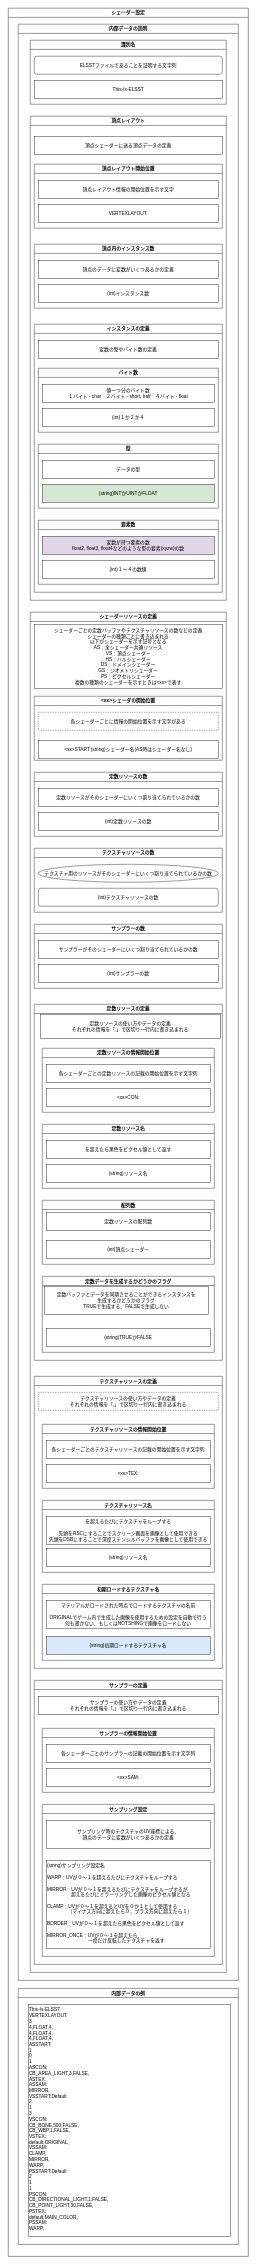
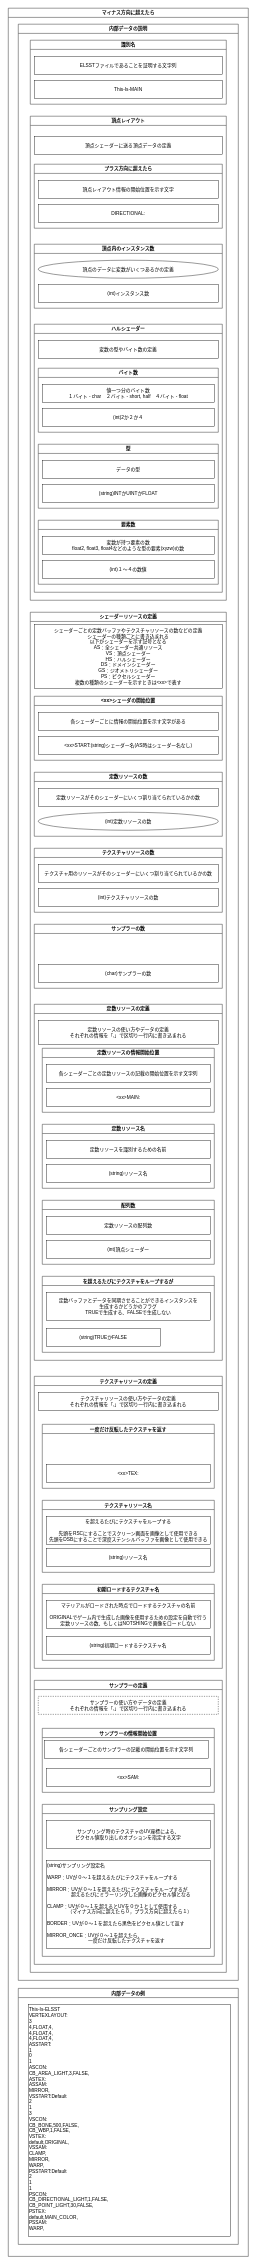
- <mxCell id="2" value="シェーダー設定" style="swimlane;whiteSpace=wrap;html=1;swimlaneFillColor=default;" parent="1" vertex="1"><mxGeometry x="20" y="20" width="600" height="5620" as="geometry" /></mxCell>
+ <mxCell id="2" value="マイナス方向に超えたら" style="swimlane;whiteSpace=wrap;html=1;swimlaneFillColor=default;" parent="1" vertex="1"><mxGeometry x="20" y="20" width="600" height="5620" as="geometry" /></mxCell>
- <mxCell id="5" value="ELSSTファイルであることを証明する文字列" style="whiteSpace=wrap;html=1;rounded=1;" parent="4" vertex="1"><mxGeometry x="10" y="40" width="470" height="45" as="geometry" /></mxCell>
+ <mxCell id="5" value="ELSSTファイルであることを証明する文字列" style="rounded=0;whiteSpace=wrap;html=1;" parent="4" vertex="1"><mxGeometry x="10" y="40" width="470" height="45" as="geometry" /></mxCell>
- <mxCell id="6" value="This-Is-ELSST" style="rounded=0;whiteSpace=wrap;html=1;" parent="4" vertex="1"><mxGeometry x="10" y="100" width="470" height="45" as="geometry" /></mxCell>
+ <mxCell id="6" value="This-Is-MAIN" style="rounded=0;whiteSpace=wrap;html=1;" parent="4" vertex="1"><mxGeometry x="10" y="100" width="470" height="45" as="geometry" /></mxCell>
- <mxCell id="8" value="頂点レイアウト開始位置" style="swimlane;whiteSpace=wrap;html=1;swimlaneFillColor=default;" vertex="1" parent="7"><mxGeometry x="10" y="120" width="470" height="160" as="geometry" /></mxCell>
+ <mxCell id="8" value="プラス方向に超えたら" style="swimlane;whiteSpace=wrap;html=1;swimlaneFillColor=default;" vertex="1" parent="7"><mxGeometry x="10" y="120" width="470" height="160" as="geometry" /></mxCell>
- <mxCell id="10" value="VERTEXLAYOUT:" style="rounded=0;whiteSpace=wrap;html=1;" vertex="1" parent="8"><mxGeometry x="10" y="100" width="450" height="45" as="geometry" /></mxCell>
+ <mxCell id="10" value="DIRECTIONAL:" style="rounded=0;whiteSpace=wrap;html=1;" vertex="1" parent="8"><mxGeometry x="10" y="100" width="450" height="45" as="geometry" /></mxCell>
- <mxCell id="12" value="頂点のデータに変数がいくつあるかの定義" style="rounded=0;whiteSpace=wrap;html=1;" vertex="1" parent="11"><mxGeometry x="10" y="40" width="450" height="45" as="geometry" /></mxCell>
+ <mxCell id="12" value="頂点のデータに変数がいくつあるかの定義" style="ellipse;whiteSpace=wrap;html=1;" vertex="1" parent="11"><mxGeometry x="10" y="40" width="450" height="45" as="geometry" /></mxCell>
- <mxCell id="14" value="インスタンスの定義" style="swimlane;whiteSpace=wrap;html=1;swimlaneFillColor=default;" vertex="1" parent="7"><mxGeometry x="10" y="520" width="470" height="670" as="geometry" /></mxCell>
+ <mxCell id="14" value="ハルシェーダー" style="swimlane;whiteSpace=wrap;html=1;swimlaneFillColor=default;" vertex="1" parent="7"><mxGeometry x="10" y="520" width="470" height="670" as="geometry" /></mxCell>
- <mxCell id="18" value="(int)１か２か４" style="rounded=0;whiteSpace=wrap;html=1;" vertex="1" parent="16"><mxGeometry x="10" y="100" width="430" height="45" as="geometry" /></mxCell>
+ <mxCell id="18" value="(int)2か２か４" style="rounded=0;whiteSpace=wrap;html=1;" vertex="1" parent="16"><mxGeometry x="10" y="100" width="430" height="45" as="geometry" /></mxCell>
- <mxCell id="21" value="(string)INTかUINTかFLOAT" style="rounded=0;whiteSpace=wrap;html=1;fillColor=#d5e8d4;" vertex="1" parent="19"><mxGeometry x="10" y="100" width="430" height="45" as="geometry" /></mxCell>
+ <mxCell id="21" value="(string)INTかUINTかFLOAT" style="rounded=0;whiteSpace=wrap;html=1;" vertex="1" parent="19"><mxGeometry x="10" y="100" width="430" height="45" as="geometry" /></mxCell>
- <mxCell id="23" value="変数が持つ要素の数&lt;br&gt;float2, float3, float4などのような型の要素(xyzw)の数" style="rounded=0;whiteSpace=wrap;html=1;fillColor=#e1d5e7;" vertex="1" parent="22"><mxGeometry x="10" y="40" width="430" height="45" as="geometry" /></mxCell>
+ <mxCell id="23" value="変数が持つ要素の数&lt;br&gt;float2, float3, float4などのような型の要素(xyzw)の数" style="rounded=0;whiteSpace=wrap;html=1;" vertex="1" parent="22"><mxGeometry x="10" y="40" width="430" height="45" as="geometry" /></mxCell>
- <mxCell id="29" value="各シェーダーごとに情報の開始位置を示す文字がある" style="rounded=0;whiteSpace=wrap;html=1;dashed=1;" vertex="1" parent="28"><mxGeometry x="10" y="40" width="450" height="45" as="geometry" /></mxCell>
+ <mxCell id="29" value="各シェーダーごとに情報の開始位置を示す文字がある" style="rounded=0;whiteSpace=wrap;html=1;" vertex="1" parent="28"><mxGeometry x="10" y="40" width="450" height="45" as="geometry" /></mxCell>
- <mxCell id="30" value="&amp;lt;xx&amp;gt;START:(string)シェーダー名(AS時はシェーダー名なし)" style="rounded=0;whiteSpace=wrap;html=1;" vertex="1" parent="28"><mxGeometry x="10" y="110" width="450" height="45" as="geometry" /></mxCell>
+ <mxCell id="30" value="&amp;lt;xx&amp;gt;START:(string)シェーダー名(AS時はシェーダー名なし)" style="rounded=0;whiteSpace=wrap;html=1;" vertex="1" parent="28"><mxGeometry x="10" y="100" width="450" height="45" as="geometry" /></mxCell>
- <mxCell id="33" value="(int)定数リソースの数" style="rounded=0;whiteSpace=wrap;html=1;" vertex="1" parent="31"><mxGeometry x="10" y="100" width="450" height="45" as="geometry" /></mxCell>
+ <mxCell id="33" value="(int)定数リソースの数" style="ellipse;whiteSpace=wrap;html=1;" vertex="1" parent="31"><mxGeometry x="10" y="100" width="450" height="45" as="geometry" /></mxCell>
- <mxCell id="35" value="テクスチャ用のリソースがそのシェーダーにいくつ割り当てられているかの数" style="ellipse;whiteSpace=wrap;html=1;" vertex="1" parent="34"><mxGeometry x="10" y="40" width="450" height="45" as="geometry" /></mxCell>
+ <mxCell id="35" value="テクスチャ用のリソースがそのシェーダーにいくつ割り当てられているかの数" style="rounded=0;whiteSpace=wrap;html=1;" vertex="1" parent="34"><mxGeometry x="10" y="40" width="450" height="45" as="geometry" /></mxCell>
- <mxCell id="36" value="(int)テクスチャリソースの数" style="whiteSpace=wrap;html=1;rounded=1;" vertex="1" parent="34"><mxGeometry x="10" y="100" width="450" height="45" as="geometry" /></mxCell>
+ <mxCell id="36" value="(int)テクスチャリソースの数" style="rounded=0;whiteSpace=wrap;html=1;" vertex="1" parent="34"><mxGeometry x="10" y="100" width="450" height="45" as="geometry" /></mxCell>
- <mxCell id="38" value="サンプラーがそのシェーダーにいくつ割り当てられているかの数" style="rounded=0;whiteSpace=wrap;html=1;" vertex="1" parent="37"><mxGeometry x="10" y="40" width="450" height="45" as="geometry" /></mxCell>
- <mxCell id="39" value="(int)サンプラーの数" style="rounded=0;whiteSpace=wrap;html=1;" vertex="1" parent="37"><mxGeometry x="10" y="100" width="450" height="45" as="geometry" /></mxCell>
+ <mxCell id="39" value="(char)サンプラーの数" style="rounded=0;whiteSpace=wrap;html=1;" vertex="1" parent="37"><mxGeometry x="10" y="100" width="450" height="45" as="geometry" /></mxCell>
- <mxCell id="41" value="定数リソースの使い方やデータの定義&lt;br&gt;それぞれの情報を「,」で区切り一行内に書き込まれる" style="rounded=0;whiteSpace=wrap;html=1;" vertex="1" parent="40"><mxGeometry x="15" y="25" width="450" height="60" as="geometry" /></mxCell>
+ <mxCell id="41" value="定数リソースの使い方やデータの定義&lt;br&gt;それぞれの情報を「,」で区切り一行内に書き込まれる" style="rounded=0;whiteSpace=wrap;html=1;" vertex="1" parent="40"><mxGeometry x="10" y="40" width="450" height="60" as="geometry" /></mxCell>
- <mxCell id="53" value="&amp;lt;xx&amp;gt;CON:" style="rounded=0;whiteSpace=wrap;html=1;" vertex="1" parent="51"><mxGeometry x="10" y="100" width="410" height="45" as="geometry" /></mxCell>
+ <mxCell id="53" value="&amp;lt;xx&amp;gt;MAIN:" style="rounded=0;whiteSpace=wrap;html=1;" vertex="1" parent="51"><mxGeometry x="10" y="100" width="410" height="45" as="geometry" /></mxCell>
- <mxCell id="43" value="を超えたら黒色をピクセル値として返す" style="rounded=0;whiteSpace=wrap;html=1;" vertex="1" parent="42"><mxGeometry x="10" y="40" width="410" height="45" as="geometry" /></mxCell>
+ <mxCell id="43" value="定数リソースを識別するための名前" style="rounded=0;whiteSpace=wrap;html=1;" vertex="1" parent="42"><mxGeometry x="10" y="40" width="410" height="45" as="geometry" /></mxCell>
- <mxCell id="46" value="定数リソースの配列数" style="rounded=0;whiteSpace=wrap;html=1;" vertex="1" parent="45"><mxGeometry x="10" y="30" width="410" height="45" as="geometry" /></mxCell>
+ <mxCell id="46" value="定数リソースの配列数" style="rounded=0;whiteSpace=wrap;html=1;" vertex="1" parent="45"><mxGeometry x="10" y="40" width="410" height="45" as="geometry" /></mxCell>
- <mxCell id="48" value="定数データを生成するかどうかのフラグ" style="swimlane;whiteSpace=wrap;html=1;swimlaneFillColor=default;" vertex="1" parent="40"><mxGeometry x="20" y="680" width="430" height="190" as="geometry" /></mxCell>
+ <mxCell id="48" value="を超えるたびにテクスチャをループするが" style="swimlane;whiteSpace=wrap;html=1;swimlaneFillColor=default;" vertex="1" parent="40"><mxGeometry x="20" y="680" width="430" height="190" as="geometry" /></mxCell>
- <mxCell id="49" value="定数バッファとデータを同期させることができるインスタンスを&lt;br&gt;生成するかどうかのフラグ&lt;br&gt;TRUEで生成する、FALSEで生成しない" style="rounded=0;whiteSpace=wrap;html=1;" vertex="1" parent="48"><mxGeometry x="5" y="25" width="410" height="70" as="geometry" /></mxCell>
+ <mxCell id="49" value="定数バッファとデータを同期させることができるインスタンスを&lt;br&gt;生成するかどうかのフラグ&lt;br&gt;TRUEで生成する、FALSEで生成しない" style="rounded=0;whiteSpace=wrap;html=1;" vertex="1" parent="48"><mxGeometry x="10" y="40" width="410" height="70" as="geometry" /></mxCell>
- <mxCell id="50" value="(string)TRUEかFALSE" style="rounded=0;whiteSpace=wrap;html=1;" vertex="1" parent="48"><mxGeometry x="10" y="130" width="410" height="45" as="geometry" /></mxCell>
+ <mxCell id="50" value="(string)TRUEかFALSE" style="rounded=0;whiteSpace=wrap;html=1;" vertex="1" parent="48"><mxGeometry x="10" y="130" width="285" height="45" as="geometry" /></mxCell>
- <mxCell id="55" value="テクスチャリソースの使い方やデータの定義&lt;br&gt;それぞれの情報を「,」で区切り一行内に書き込まれる" style="rounded=0;whiteSpace=wrap;html=1;dashed=1;" vertex="1" parent="54"><mxGeometry x="10" y="40" width="450" height="45" as="geometry" /></mxCell>
+ <mxCell id="55" value="テクスチャリソースの使い方やデータの定義&lt;br&gt;それぞれの情報を「,」で区切り一行内に書き込まれる" style="rounded=0;whiteSpace=wrap;html=1;" vertex="1" parent="54"><mxGeometry x="10" y="40" width="450" height="45" as="geometry" /></mxCell>
- <mxCell id="62" value="テクスチャリソースの情報開始位置" style="swimlane;whiteSpace=wrap;html=1;swimlaneFillColor=default;" vertex="1" parent="54"><mxGeometry x="20" y="120" width="430" height="160" as="geometry" /></mxCell>
+ <mxCell id="62" value="一度だけ反転したテクスチャを返す" style="swimlane;whiteSpace=wrap;html=1;swimlaneFillColor=default;" vertex="1" parent="54"><mxGeometry x="20" y="120" width="430" height="160" as="geometry" /></mxCell>
- <mxCell id="63" value="各シェーダーごとのテクスチャリソースの記載の開始位置を示す文字列" style="rounded=0;whiteSpace=wrap;html=1;" vertex="1" parent="62"><mxGeometry x="10" y="40" width="410" height="45" as="geometry" /></mxCell>
- <mxCell id="60" value="マテリアルがロードされた時点でロードするテクスチャの名前&lt;br&gt;&lt;br&gt;ORIGINALでゲーム内で生成した画像を使用するための設定を自動で行う&lt;br&gt;何も書かない、もしくはNOTSHINGで画像をロードしない" style="rounded=0;whiteSpace=wrap;html=1;" vertex="1" parent="59"><mxGeometry x="10" y="40" width="410" height="70" as="geometry" /></mxCell>
+ <mxCell id="60" value="マテリアルがロードされた時点でロードするテクスチャの名前&lt;br&gt;&lt;br&gt;ORIGINALでゲーム内で生成した画像を使用するための設定を自動で行う&lt;br&gt;定数リソースの数、もしくはNOTSHINGで画像をロードしない" style="rounded=0;whiteSpace=wrap;html=1;" vertex="1" parent="59"><mxGeometry x="10" y="40" width="410" height="70" as="geometry" /></mxCell>
- <mxCell id="61" value="(string)初期ロードするテクスチャ名" style="rounded=0;whiteSpace=wrap;html=1;fillColor=#dae8fc;" vertex="1" parent="59"><mxGeometry x="10" y="130" width="410" height="45" as="geometry" /></mxCell>
+ <mxCell id="61" value="(string)初期ロードするテクスチャ名" style="rounded=0;whiteSpace=wrap;html=1;" vertex="1" parent="59"><mxGeometry x="10" y="130" width="410" height="45" as="geometry" /></mxCell>
- <mxCell id="66" value="サンプラーの使い方やデータの定義&lt;br&gt;それぞれの情報を「,」で区切り一行内に書き込まれる" style="rounded=0;whiteSpace=wrap;html=1;" vertex="1" parent="65"><mxGeometry x="10" y="40" width="450" height="45" as="geometry" /></mxCell>
+ <mxCell id="66" value="サンプラーの使い方やデータの定義&lt;br&gt;それぞれの情報を「,」で区切り一行内に書き込まれる" style="rounded=0;whiteSpace=wrap;html=1;dashed=1;" vertex="1" parent="65"><mxGeometry x="10" y="40" width="450" height="45" as="geometry" /></mxCell>
- <mxCell id="71" value="各シェーダーごとのサンプラーの記載の開始位置を示す文字列" style="rounded=0;whiteSpace=wrap;html=1;" vertex="1" parent="70"><mxGeometry x="10" y="40" width="410" height="45" as="geometry" /></mxCell>
+ <mxCell id="71" value="各シェーダーごとのサンプラーの記載の開始位置を示す文字列" style="rounded=0;whiteSpace=wrap;html=1;" vertex="1" parent="70"><mxGeometry x="5" y="30" width="410" height="45" as="geometry" /></mxCell>
- <mxCell id="68" value="サンプリング時のテクスチャのUV座標による、&lt;br&gt;頂点のデータに変数がいくつあるかの定義" style="rounded=0;whiteSpace=wrap;html=1;" vertex="1" parent="67"><mxGeometry x="10" y="40" width="410" height="70" as="geometry" /></mxCell>
+ <mxCell id="68" value="サンプリング時のテクスチャのUV座標による、&lt;br&gt;ピクセル値取り出しのオプションを指定する文字" style="rounded=0;whiteSpace=wrap;html=1;" vertex="1" parent="67"><mxGeometry x="10" y="40" width="410" height="70" as="geometry" /></mxCell>
